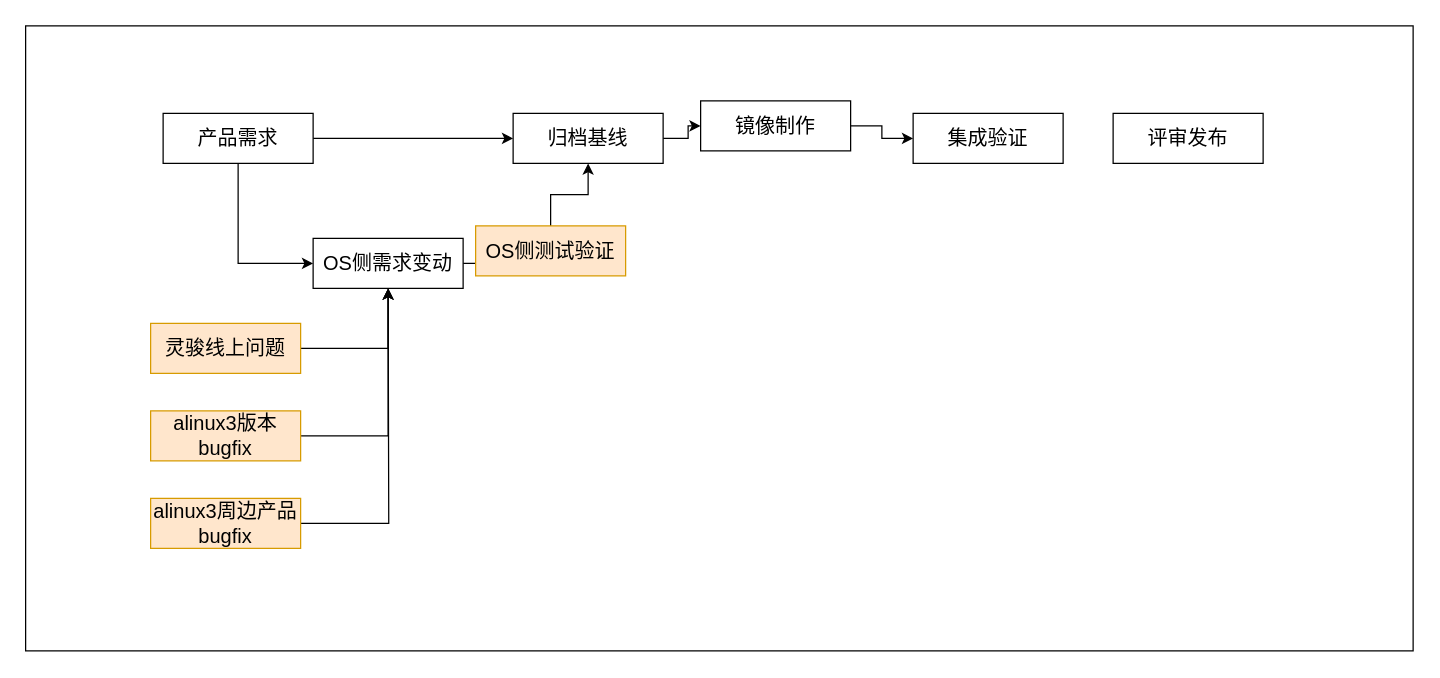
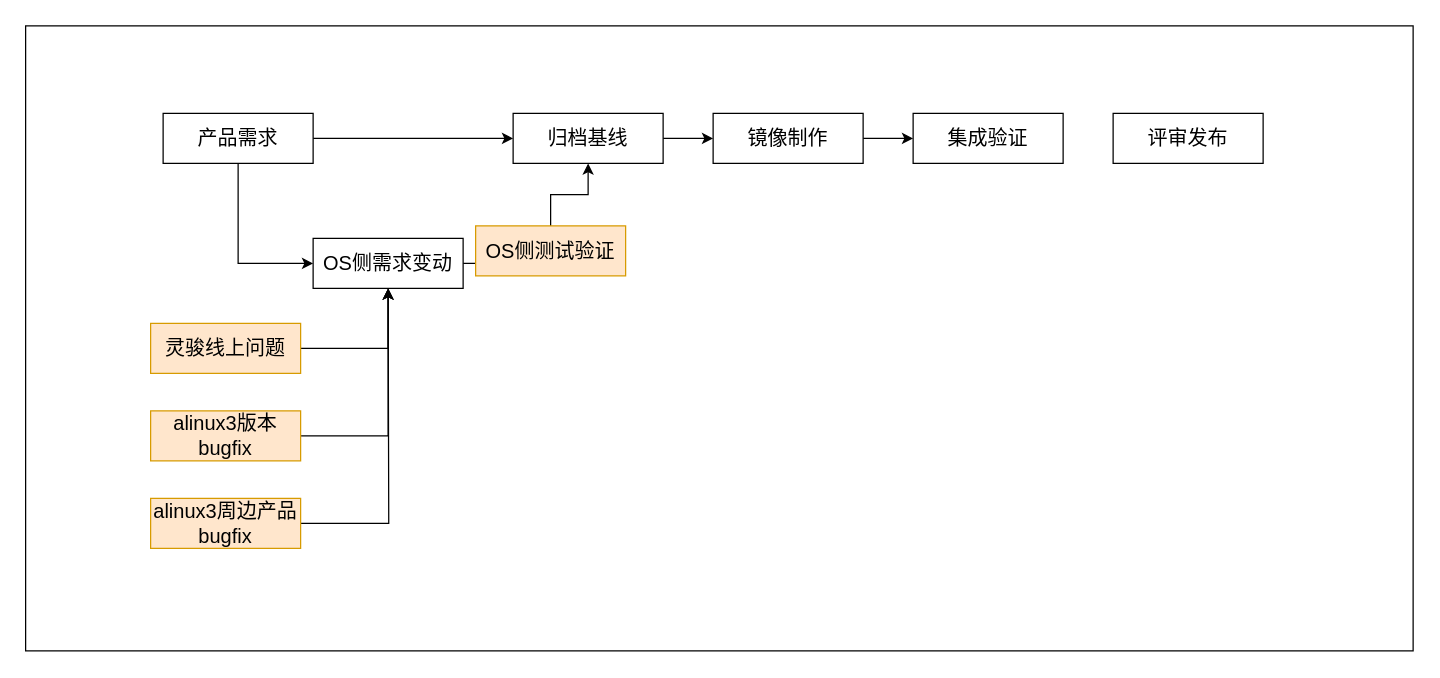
- <mxCell id="9" value="&lt;font style=&quot;font-size: 16px;&quot;&gt;镜像制作&lt;/font&gt;" style="rounded=0;whiteSpace=wrap;html=1;" vertex="1" parent="1"><mxGeometry x="560" y="80" width="120" height="40" as="geometry" /></mxCell>
+ <mxCell id="9" value="&lt;font style=&quot;font-size: 16px;&quot;&gt;镜像制作&lt;/font&gt;" style="rounded=0;whiteSpace=wrap;html=1;" vertex="1" parent="1"><mxGeometry x="570" y="90" width="120" height="40" as="geometry" /></mxCell>
